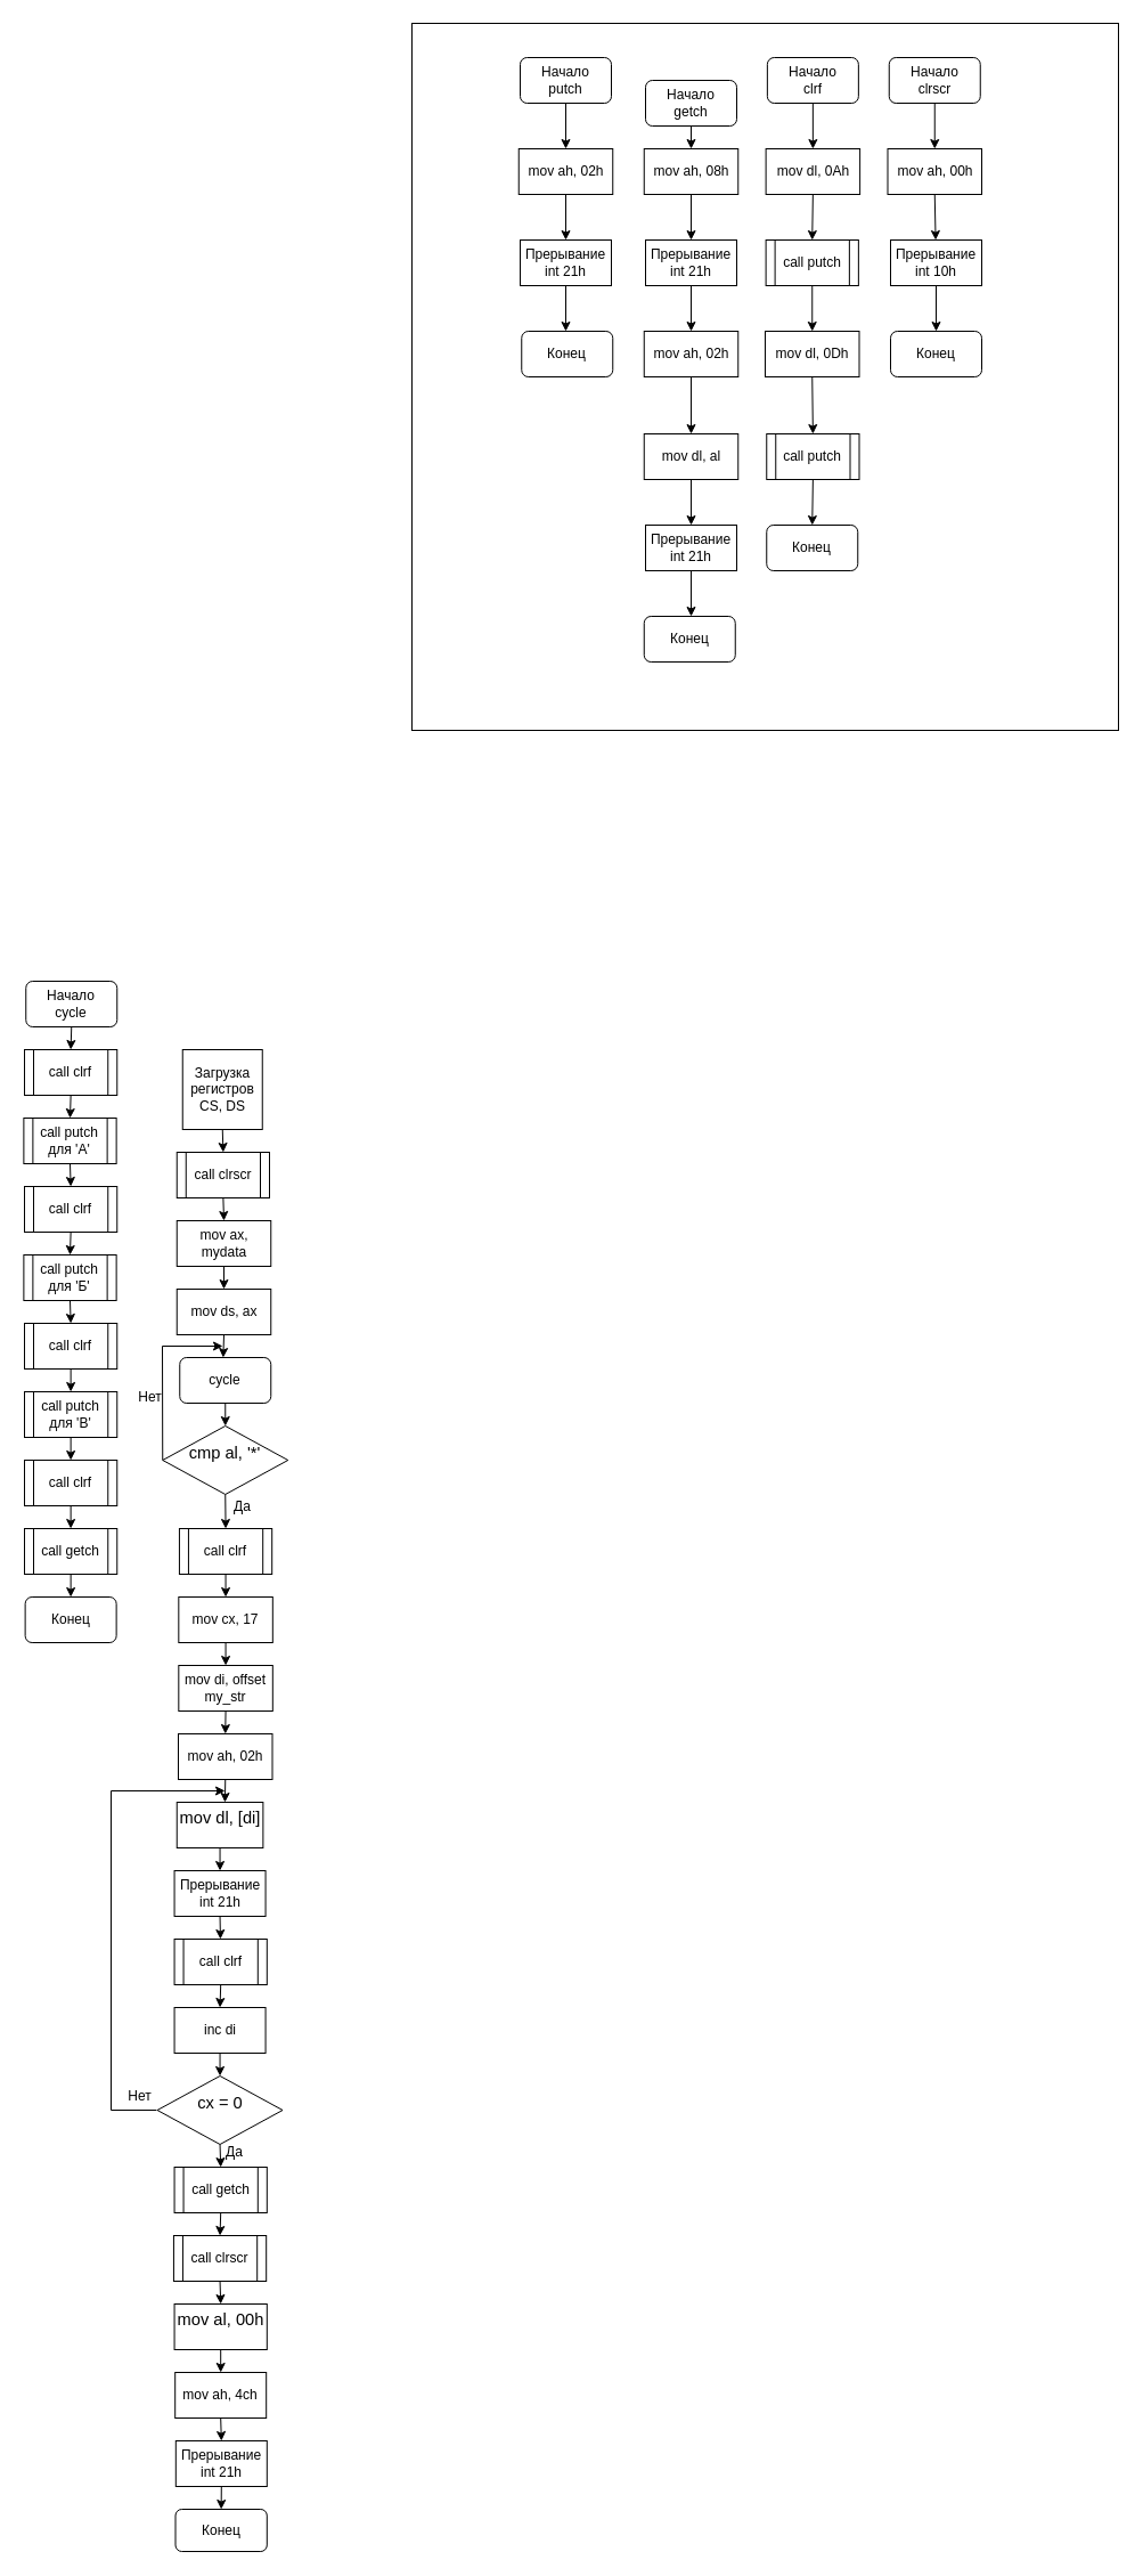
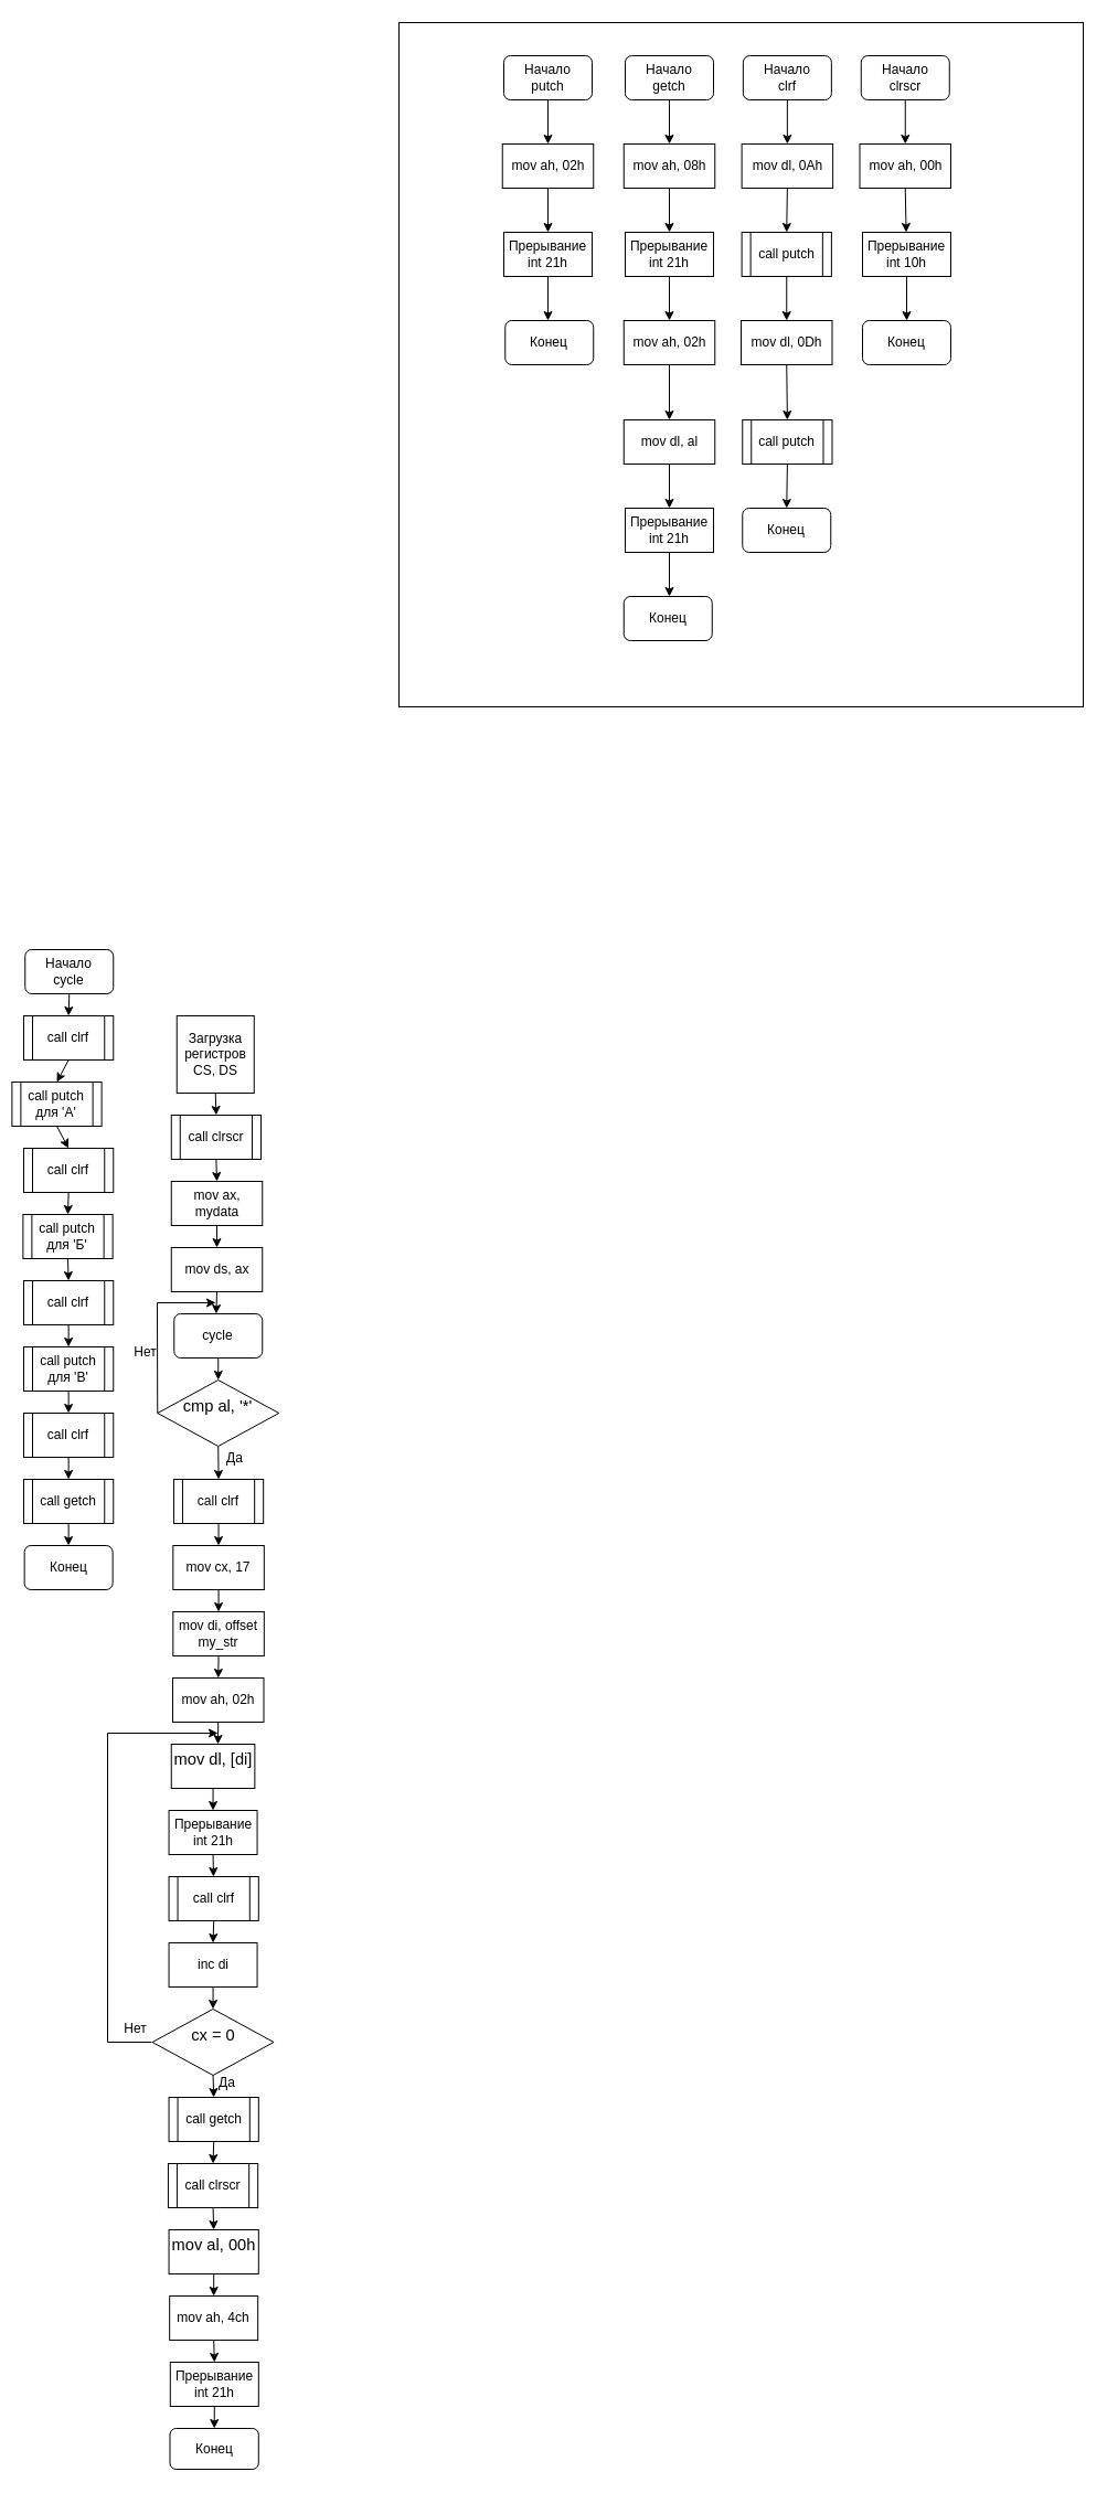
- <mxCell id="3" value="Начало&lt;br&gt;getch" style="rounded=1;whiteSpace=wrap;html=1;" parent="1" vertex="1"><mxGeometry x="566" y="70" width="80" height="40" as="geometry" /></mxCell>
+ <mxCell id="3" value="Начало&lt;br&gt;getch" style="rounded=1;whiteSpace=wrap;html=1;" parent="1" vertex="1"><mxGeometry x="566" y="50" width="80" height="40" as="geometry" /></mxCell>
- <mxCell id="51" value="call putch&lt;br&gt;для 'А'" style="shape=process;whiteSpace=wrap;html=1;backgroundOutline=1;" parent="1" vertex="1"><mxGeometry x="20.38" y="980" width="81.25" height="40" as="geometry" /></mxCell>
+ <mxCell id="51" value="call putch&lt;br&gt;для 'А'" style="shape=process;whiteSpace=wrap;html=1;backgroundOutline=1;" parent="1" vertex="1"><mxGeometry x="10.38" y="980" width="81.25" height="40" as="geometry" /></mxCell>
